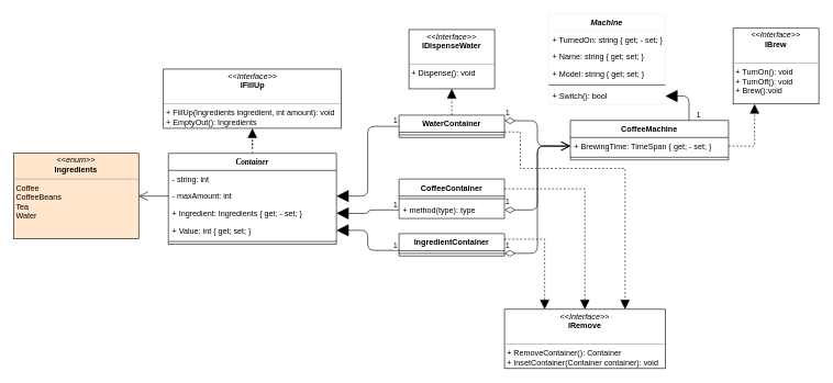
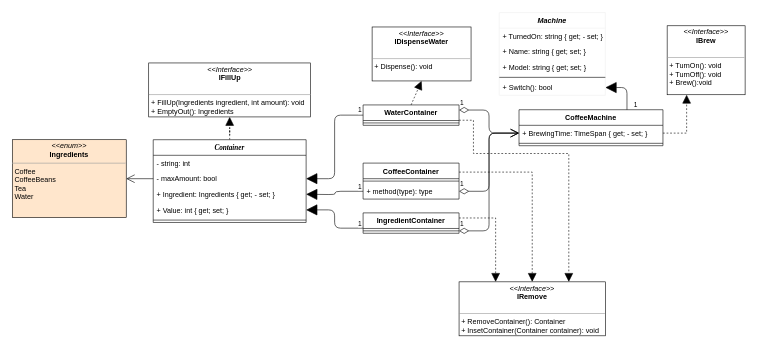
- <mxCell id="31" value="&lt;p style=&quot;margin: 4px 0px 0px&quot;&gt;&lt;/p&gt;&lt;div style=&quot;text-align: center&quot;&gt;&lt;i&gt;&amp;lt;&amp;lt;Interface&amp;gt;&amp;gt;&lt;/i&gt;&lt;/div&gt;&lt;div style=&quot;text-align: center&quot;&gt;&lt;b&gt;IDispenseWater&lt;/b&gt;&lt;/div&gt;&lt;br&gt;&lt;hr size=&quot;1&quot;&gt;&lt;p style=&quot;margin: 0px ; margin-left: 4px&quot;&gt;+ Dispense(): void&lt;/p&gt;" style="verticalAlign=top;align=left;overflow=fill;fontSize=12;fontFamily=Helvetica;html=1;" vertex="1" parent="1"><mxGeometry x="620" y="44" width="130" height="90" as="geometry" /></mxCell>
+ <mxCell id="31" value="&lt;p style=&quot;margin: 4px 0px 0px&quot;&gt;&lt;/p&gt;&lt;div style=&quot;text-align: center&quot;&gt;&lt;i&gt;&amp;lt;&amp;lt;Interface&amp;gt;&amp;gt;&lt;/i&gt;&lt;/div&gt;&lt;div style=&quot;text-align: center&quot;&gt;&lt;b&gt;IDispenseWater&lt;/b&gt;&lt;/div&gt;&lt;br&gt;&lt;hr size=&quot;1&quot;&gt;&lt;p style=&quot;margin: 0px ; margin-left: 4px&quot;&gt;+ Dispense(): void&lt;/p&gt;" style="verticalAlign=top;align=left;overflow=fill;fontSize=12;fontFamily=Helvetica;html=1;" vertex="1" parent="1"><mxGeometry x="620" y="44" width="165" height="90" as="geometry" /></mxCell>
- <mxCell id="15" value="- maxAmount: int" style="text;strokeColor=none;fillColor=none;align=left;verticalAlign=top;spacingLeft=4;spacingRight=4;overflow=hidden;rotatable=0;points=[[0,0.5],[1,0.5]];portConstraint=eastwest;" vertex="1" parent="13"><mxGeometry y="52" width="255" height="26" as="geometry" /></mxCell>
+ <mxCell id="15" value="- maxAmount: bool" style="text;strokeColor=none;fillColor=none;align=left;verticalAlign=top;spacingLeft=4;spacingRight=4;overflow=hidden;rotatable=0;points=[[0,0.5],[1,0.5]];portConstraint=eastwest;" vertex="1" parent="13"><mxGeometry y="52" width="255" height="26" as="geometry" /></mxCell>
